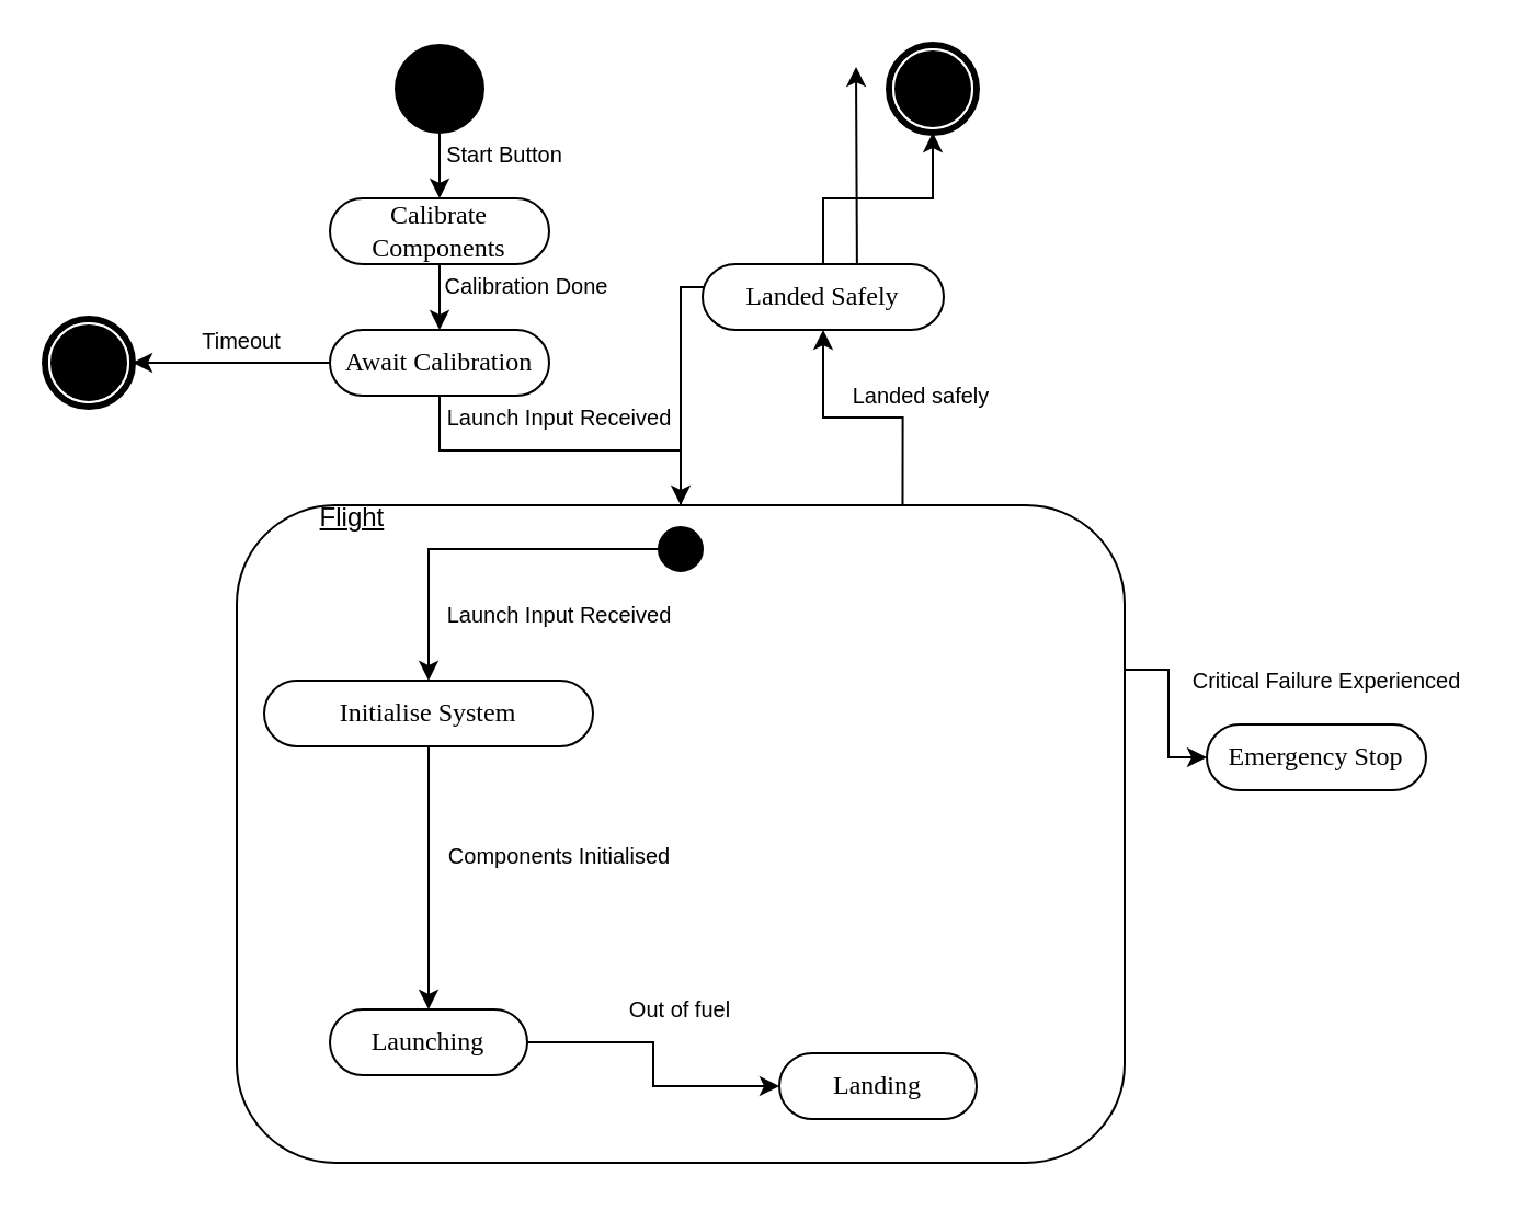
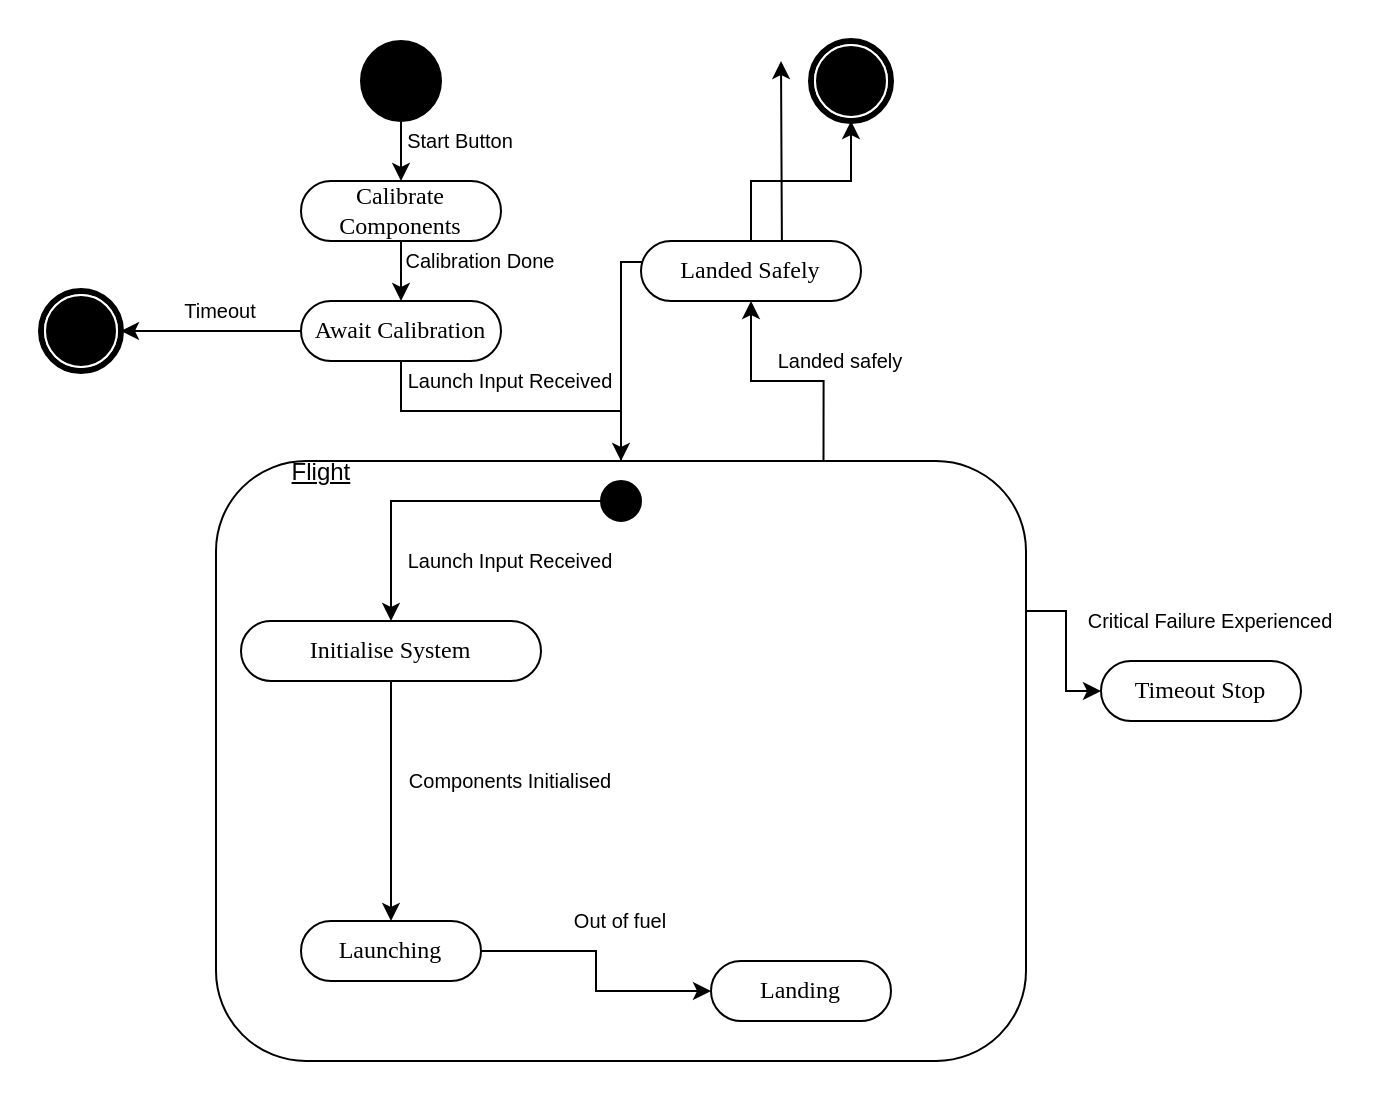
- <mxCell id="10" value="Emergency Stop" style="rounded=1;whiteSpace=wrap;html=1;shadow=0;comic=0;labelBackgroundColor=none;strokeWidth=1;fontFamily=Verdana;fontSize=12;align=center;arcSize=50;" vertex="1" parent="1"><mxGeometry x="550" y="330" width="100" height="30" as="geometry" /></mxCell>
+ <mxCell id="10" value="Timeout Stop" style="rounded=1;whiteSpace=wrap;html=1;shadow=0;comic=0;labelBackgroundColor=none;strokeWidth=1;fontFamily=Verdana;fontSize=12;align=center;arcSize=50;" vertex="1" parent="1"><mxGeometry x="550" y="330" width="100" height="30" as="geometry" /></mxCell>
